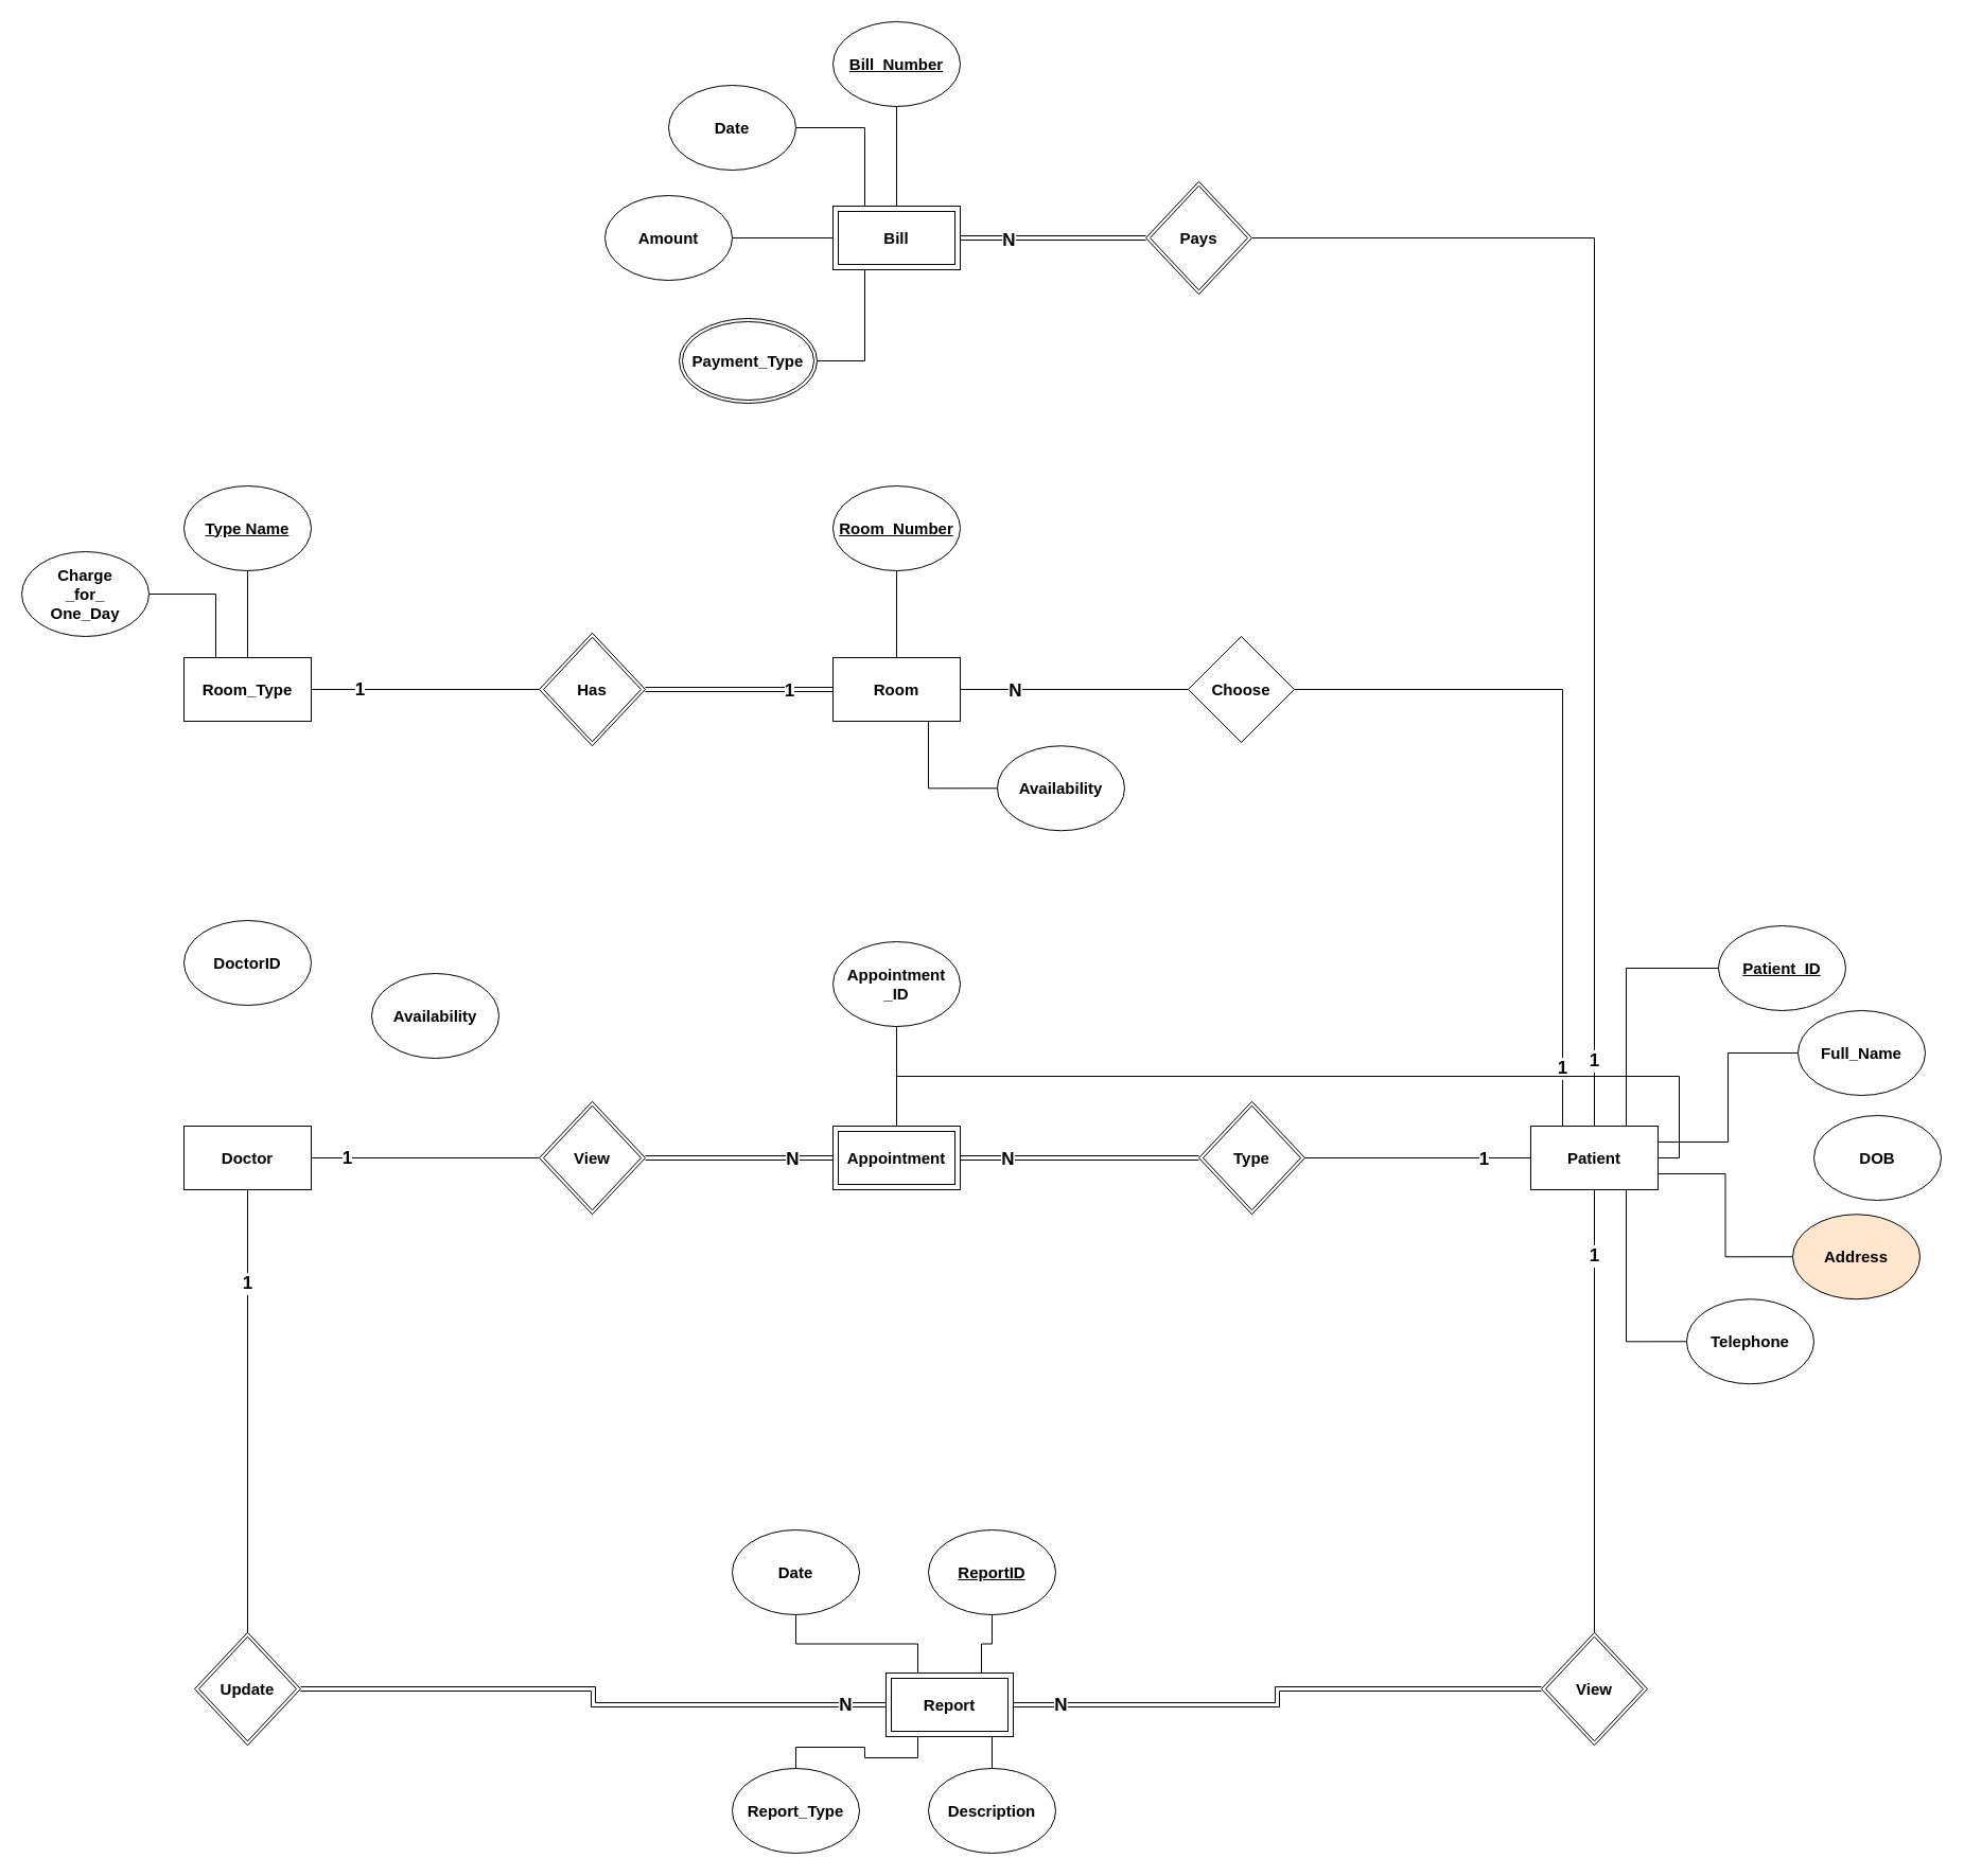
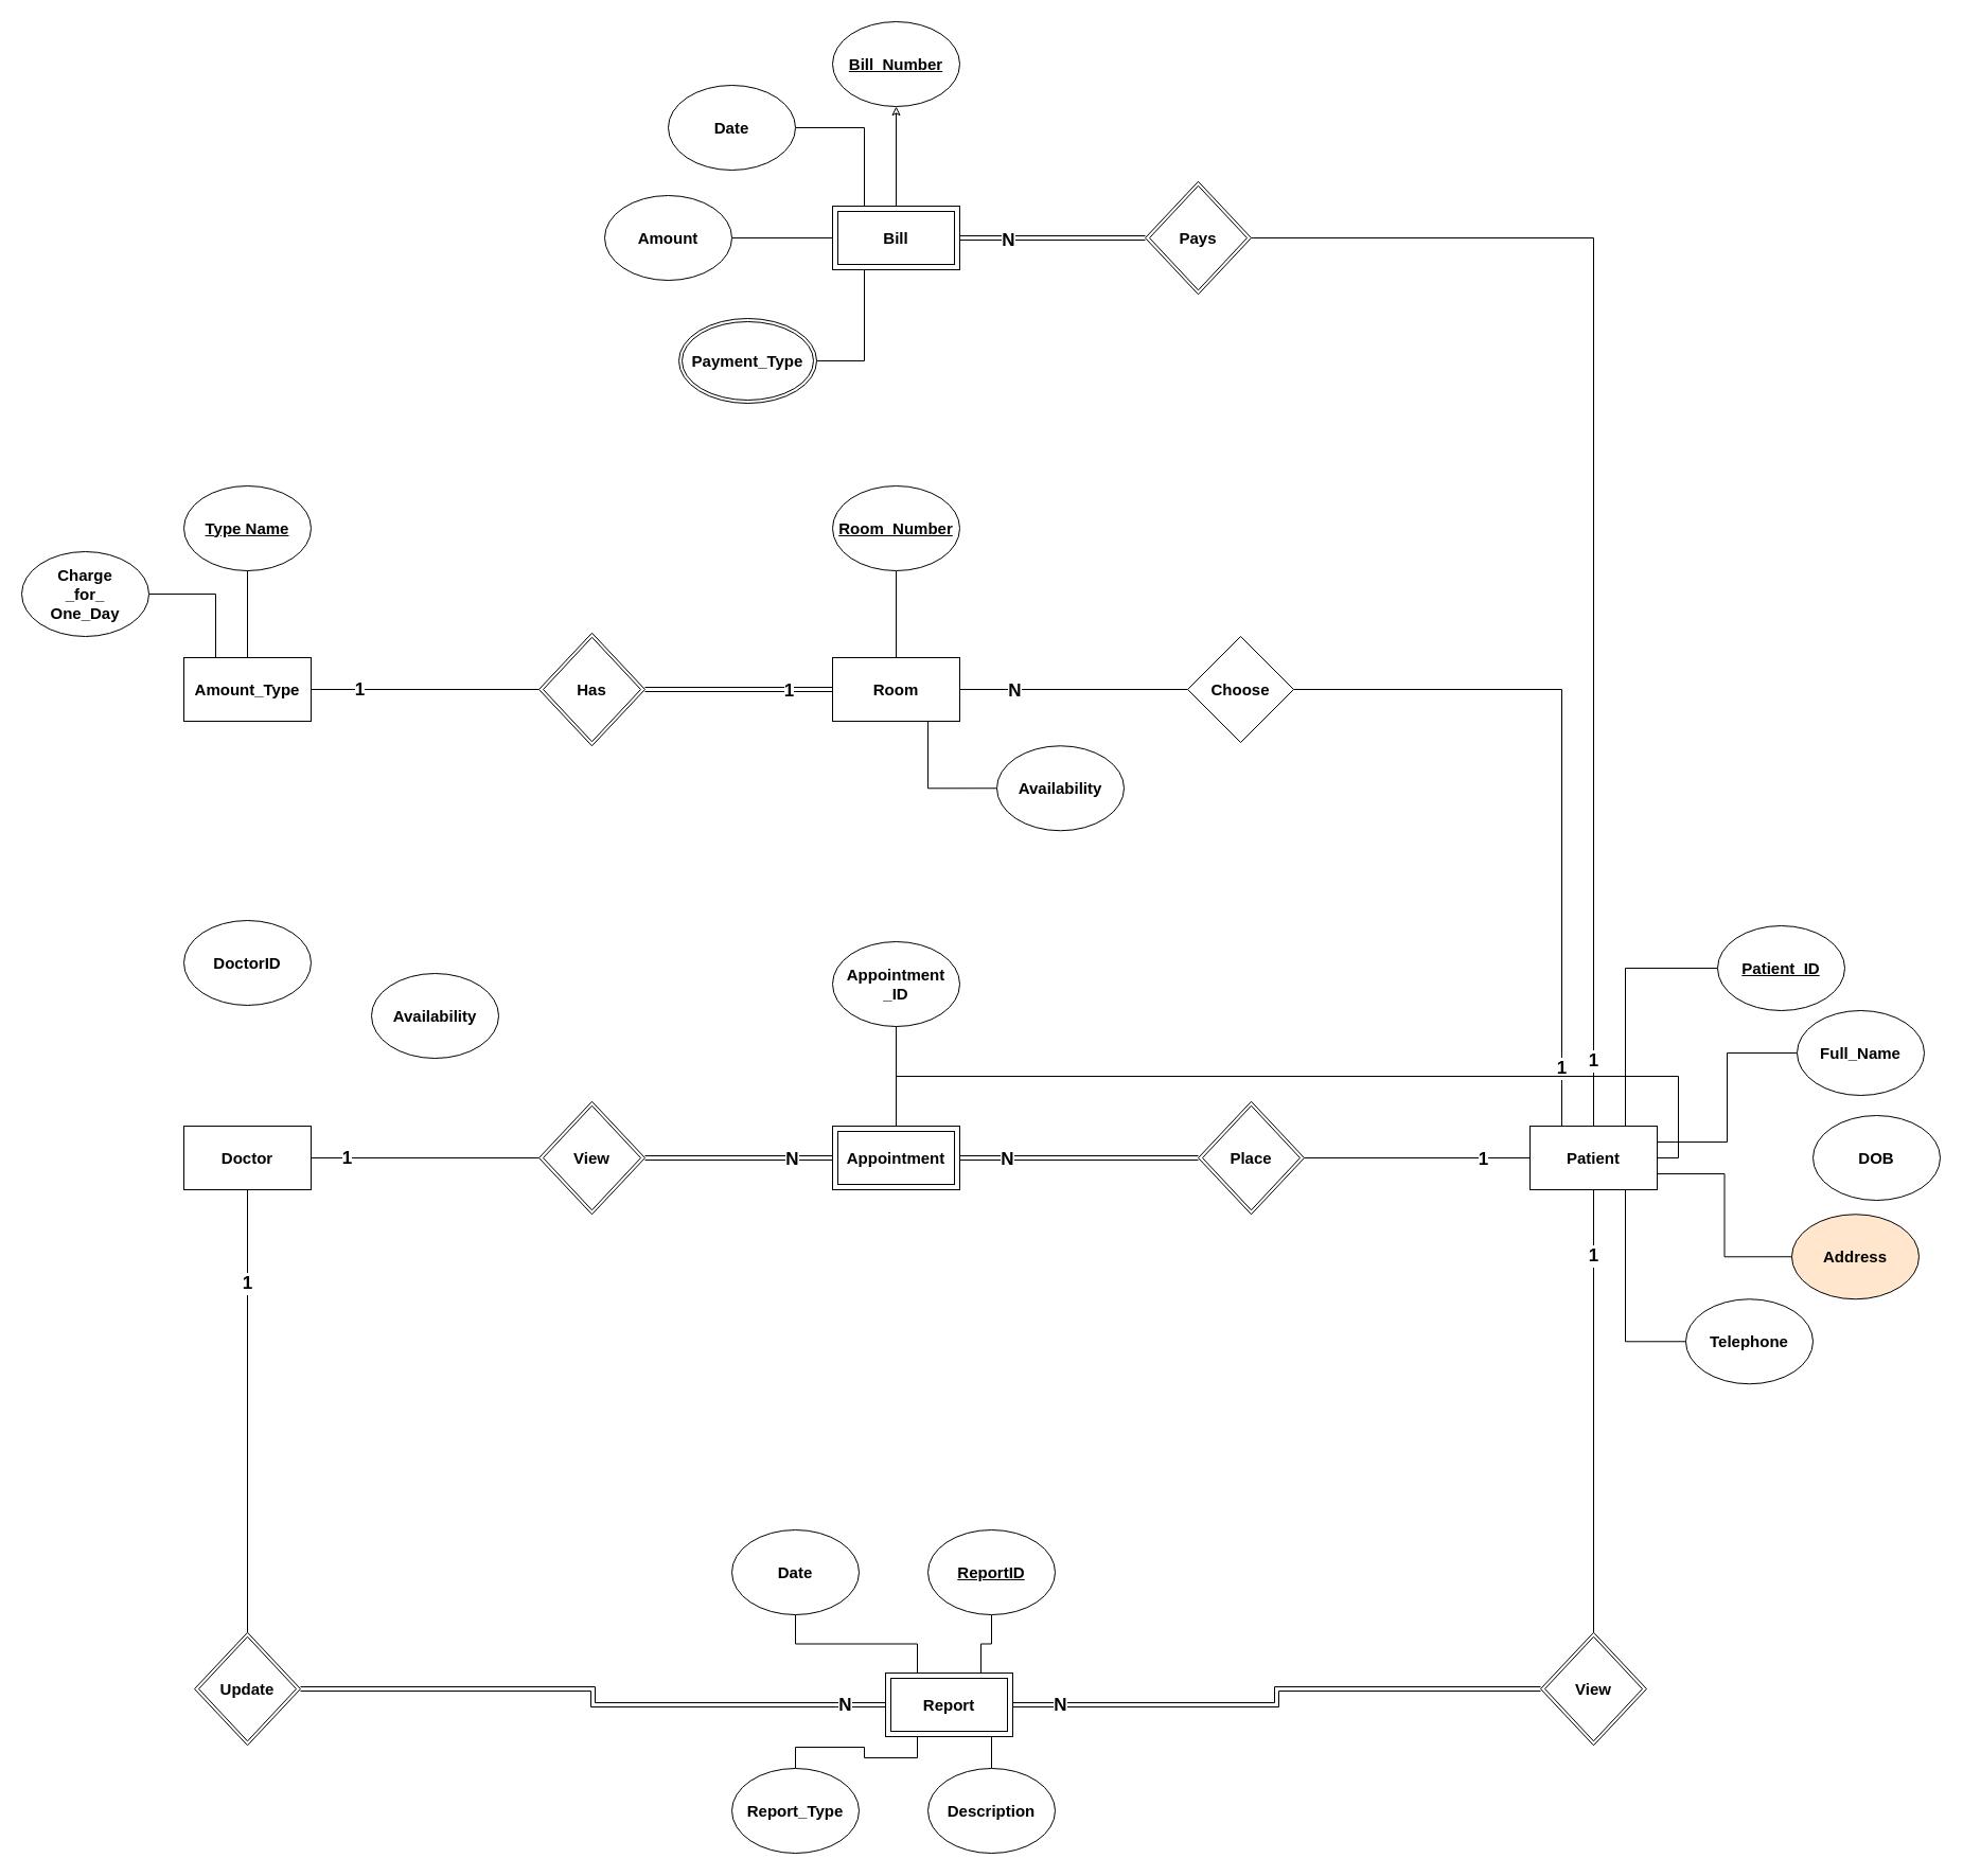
- <mxCell id="45" style="edgeStyle=orthogonalEdgeStyle;rounded=0;orthogonalLoop=1;jettySize=auto;html=1;exitX=0.5;exitY=0;exitDx=0;exitDy=0;entryX=0.5;entryY=1;entryDx=0;entryDy=0;endArrow=none;endFill=0;" parent="1" source="49" target="56" edge="1"><mxGeometry relative="1" as="geometry" /></mxCell>
+ <mxCell id="45" style="edgeStyle=orthogonalEdgeStyle;rounded=0;orthogonalLoop=1;jettySize=auto;html=1;exitX=0.5;exitY=0;exitDx=0;exitDy=0;entryX=0.5;entryY=1;entryDx=0;entryDy=0;endArrow=classic;endFill=0;" parent="1" source="49" target="56" edge="1"><mxGeometry relative="1" as="geometry" /></mxCell>
- <mxCell id="64" value="Room_Type" style="rounded=0;whiteSpace=wrap;html=1;shadow=0;fontStyle=1;fontSize=15;" parent="1" vertex="1"><mxGeometry x="173" y="620" width="120" height="60" as="geometry" /></mxCell>
+ <mxCell id="64" value="Amount_Type" style="rounded=0;whiteSpace=wrap;html=1;shadow=0;fontStyle=1;fontSize=15;" parent="1" vertex="1"><mxGeometry x="173" y="620" width="120" height="60" as="geometry" /></mxCell>
- <mxCell id="41" value="&lt;font style=&quot;font-size: 15px;&quot;&gt;&lt;b&gt;Type&lt;/b&gt;&lt;/font&gt;" style="shape=rhombus;double=1;perimeter=rhombusPerimeter;whiteSpace=wrap;html=1;align=center;" parent="1" vertex="1"><mxGeometry x="1130" y="1038.75" width="100" height="106.5" as="geometry" /></mxCell>
+ <mxCell id="41" value="&lt;font style=&quot;font-size: 15px;&quot;&gt;&lt;b&gt;Place&lt;/b&gt;&lt;/font&gt;" style="shape=rhombus;double=1;perimeter=rhombusPerimeter;whiteSpace=wrap;html=1;align=center;" parent="1" vertex="1"><mxGeometry x="1130" y="1038.75" width="100" height="106.5" as="geometry" /></mxCell>
